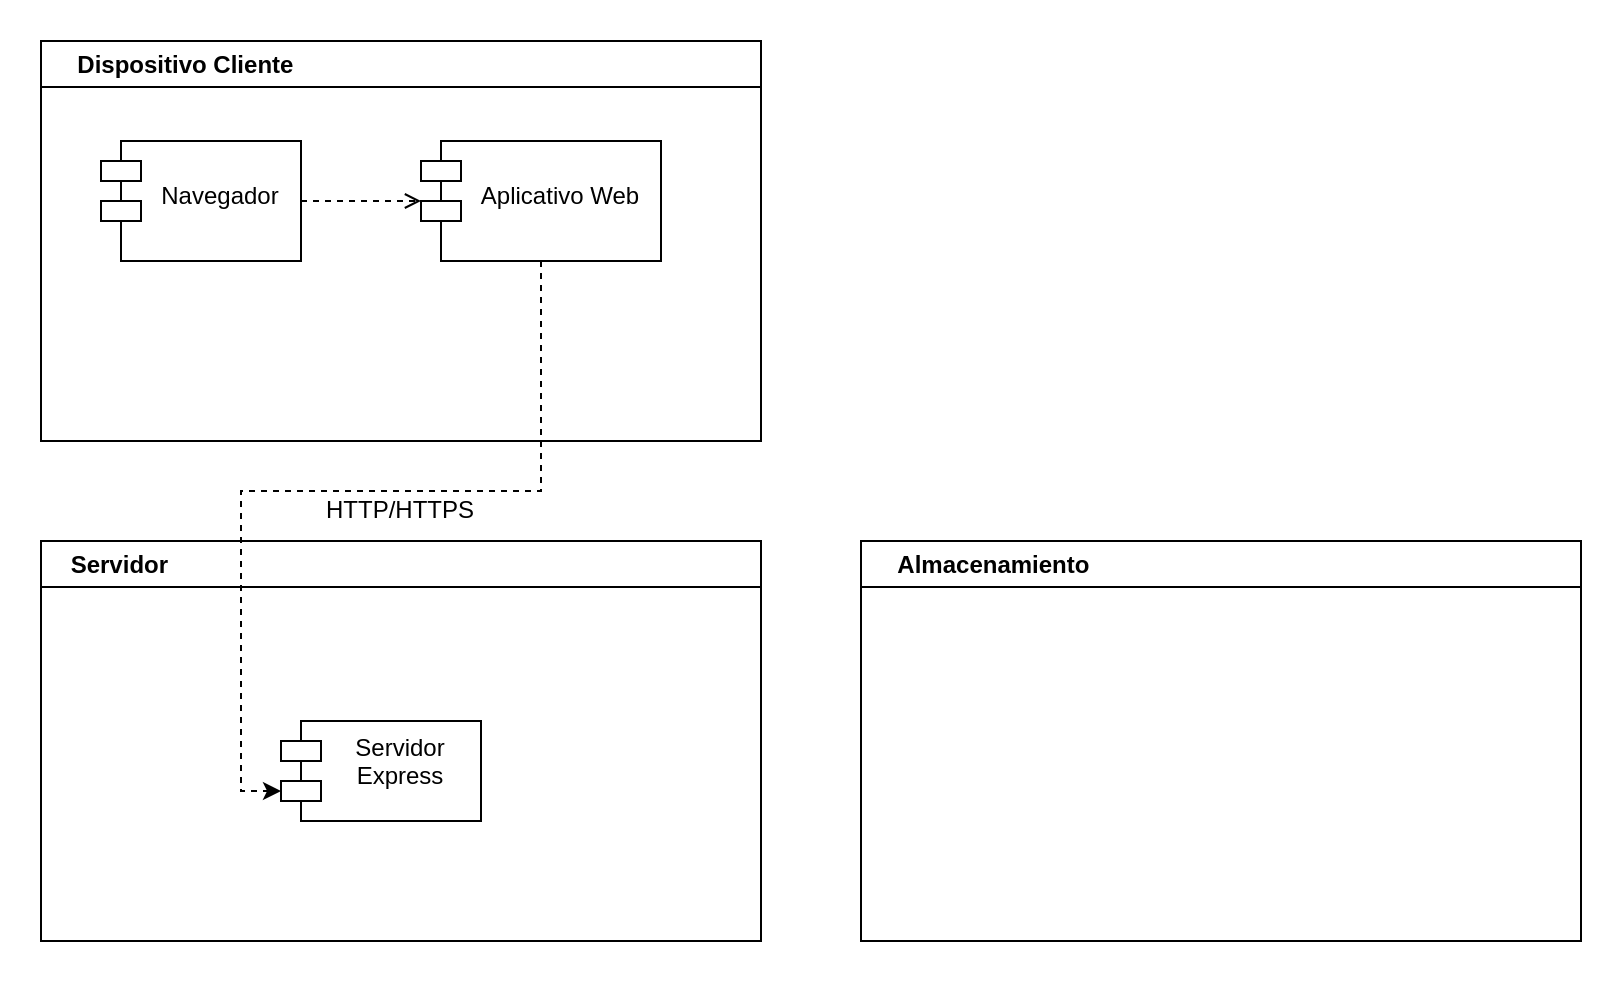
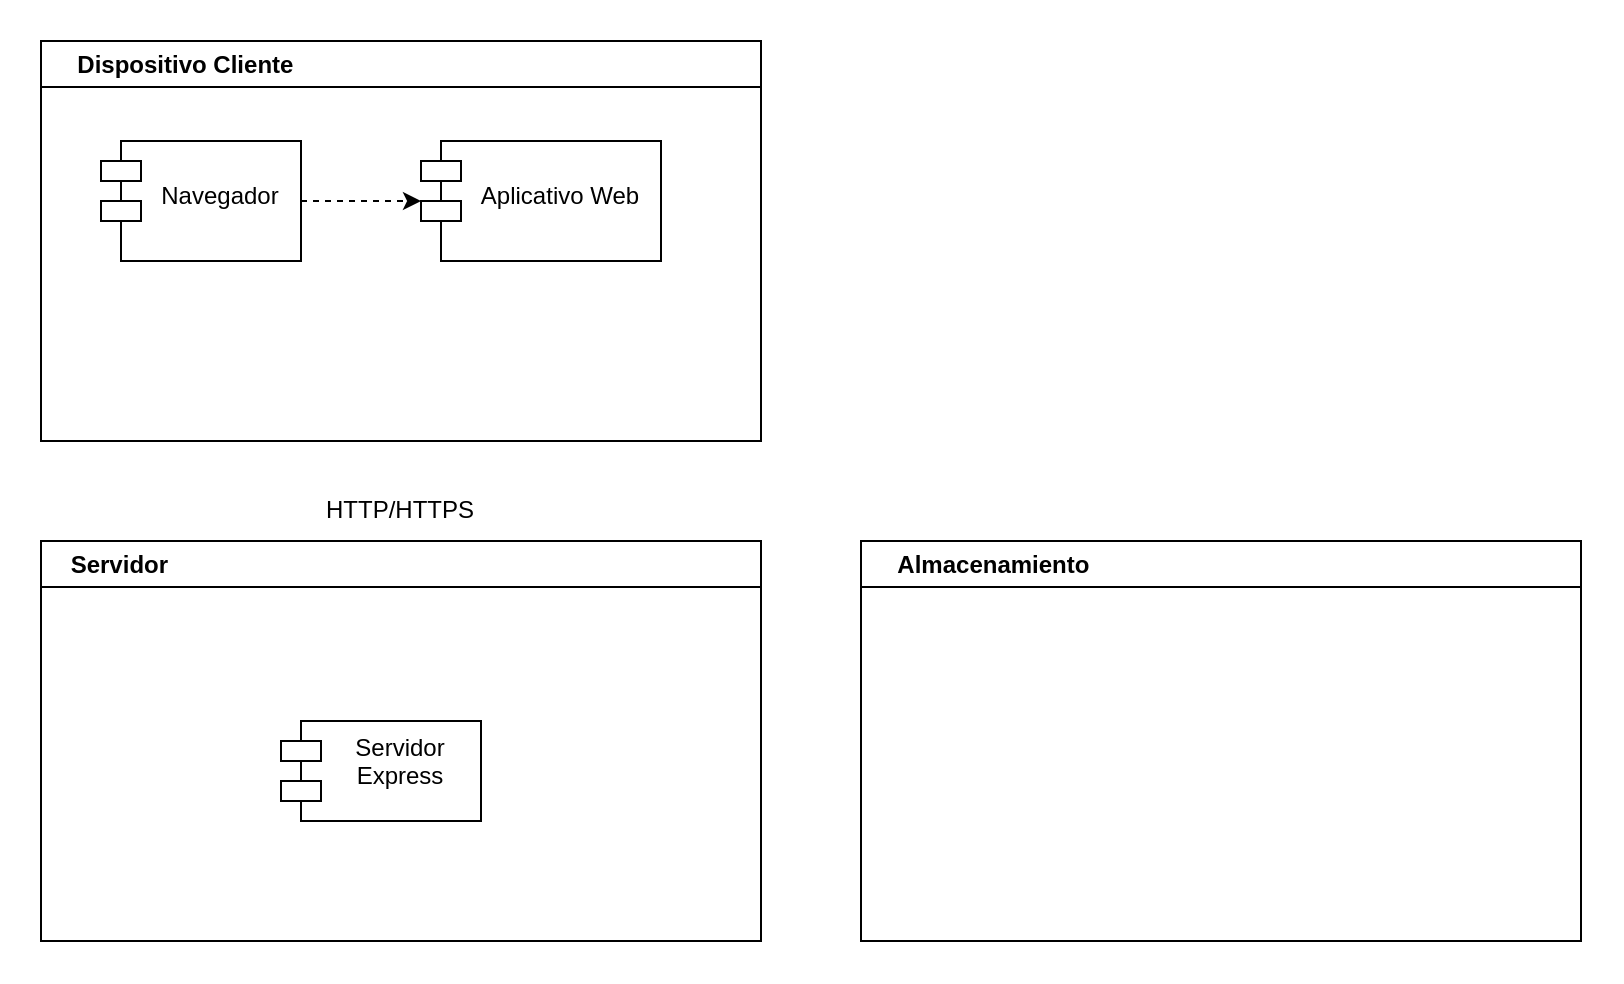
- <mxCell id="3" style="edgeStyle=orthogonalEdgeStyle;rounded=0;orthogonalLoop=1;jettySize=auto;html=1;exitX=1;exitY=0.5;exitDx=0;exitDy=0;dashed=1;endArrow=open;" edge="1" parent="2" source="4" target="5"><mxGeometry relative="1" as="geometry" /></mxCell>
+ <mxCell id="3" style="edgeStyle=orthogonalEdgeStyle;rounded=0;orthogonalLoop=1;jettySize=auto;html=1;exitX=1;exitY=0.5;exitDx=0;exitDy=0;dashed=1;" edge="1" parent="2" source="4" target="5"><mxGeometry relative="1" as="geometry" /></mxCell>
- <mxCell id="9" style="edgeStyle=orthogonalEdgeStyle;rounded=0;orthogonalLoop=1;jettySize=auto;html=1;exitX=0.5;exitY=1;exitDx=0;exitDy=0;entryX=0;entryY=0;entryDx=0;entryDy=35;entryPerimeter=0;dashed=1;" edge="1" parent="1" source="5" target="7"><mxGeometry relative="1" as="geometry" /></mxCell>
